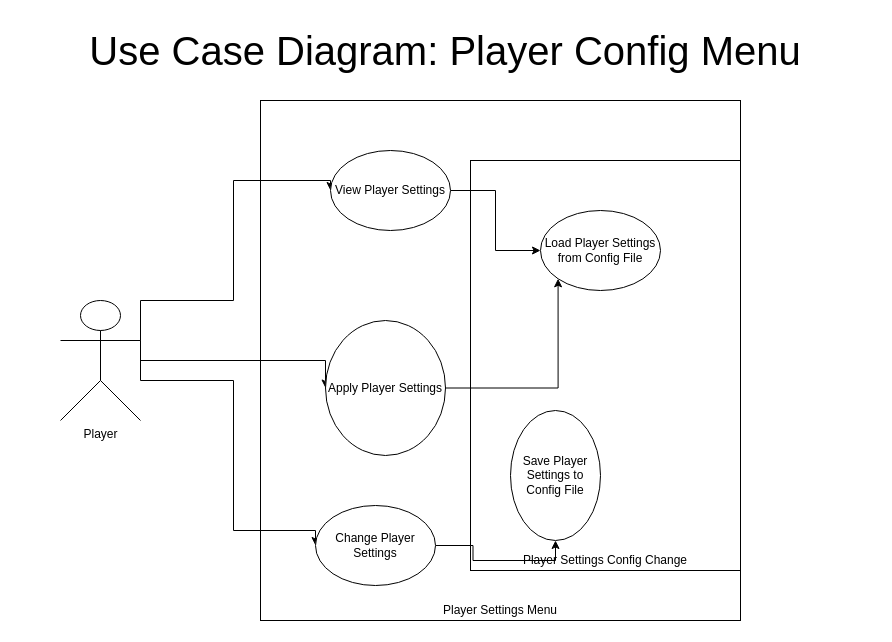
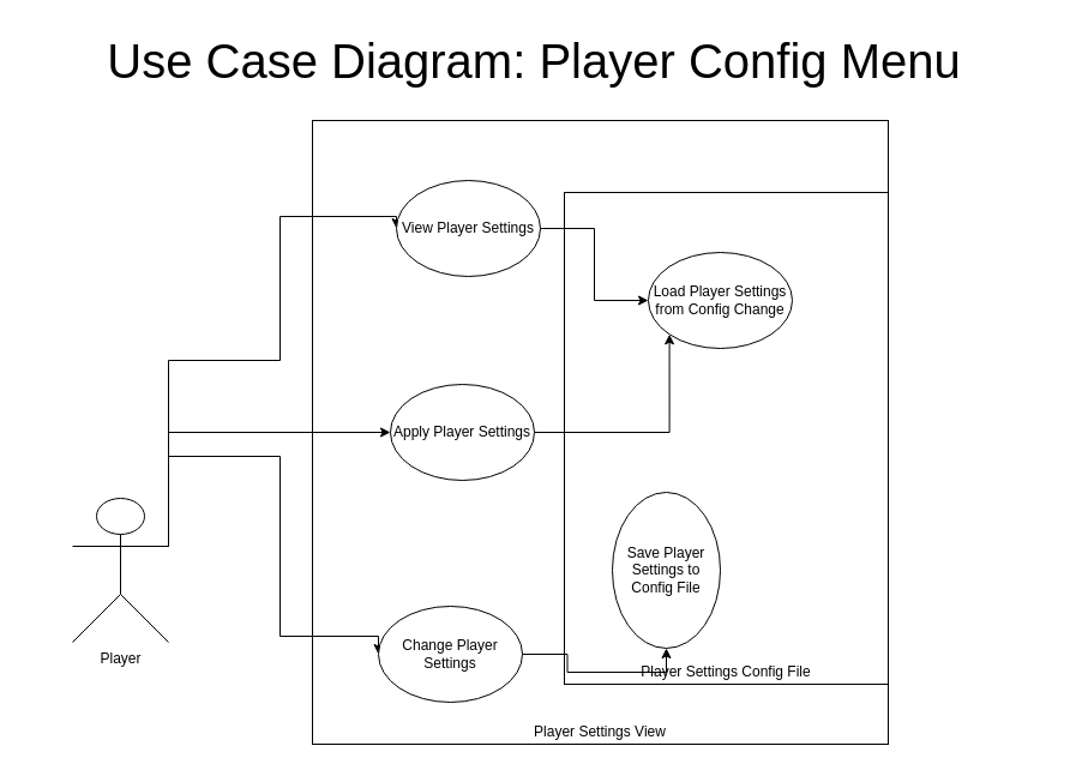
- <mxCell id="11" value="Load Player Settings from Config File" style="ellipse;whiteSpace=wrap;html=1;" vertex="1" parent="1"><mxGeometry x="540" y="210" width="120" height="80" as="geometry" /></mxCell>
+ <mxCell id="11" value="Load Player Settings from Config Change" style="ellipse;whiteSpace=wrap;html=1;" vertex="1" parent="1"><mxGeometry x="540" y="210" width="120" height="80" as="geometry" /></mxCell>
- <mxCell id="7" value="Player" style="shape=umlActor;verticalLabelPosition=bottom;verticalAlign=top;html=1;outlineConnect=0;" vertex="1" parent="1"><mxGeometry x="60" y="300" width="80" height="120" as="geometry" /></mxCell>
+ <mxCell id="7" value="Player" style="shape=umlActor;verticalLabelPosition=bottom;verticalAlign=top;html=1;outlineConnect=0;" vertex="1" parent="1"><mxGeometry x="60" y="415" width="80" height="120" as="geometry" /></mxCell>
- <mxCell id="15" value="Apply Player Settings" style="ellipse;whiteSpace=wrap;html=1;" vertex="1" parent="1"><mxGeometry x="325" y="320" width="120" height="135" as="geometry" /></mxCell>
+ <mxCell id="15" value="Apply Player Settings" style="ellipse;whiteSpace=wrap;html=1;" vertex="1" parent="1"><mxGeometry x="325" y="320" width="120" height="80" as="geometry" /></mxCell>
- <mxCell id="17" value="Player Settings Config Change" style="text;html=1;strokeColor=none;fillColor=none;align=center;verticalAlign=middle;whiteSpace=wrap;rounded=0;" vertex="1" parent="1"><mxGeometry x="470" y="550" width="270" height="20" as="geometry" /></mxCell>
+ <mxCell id="17" value="Player Settings Config File" style="text;html=1;strokeColor=none;fillColor=none;align=center;verticalAlign=middle;whiteSpace=wrap;rounded=0;" vertex="1" parent="1"><mxGeometry x="470" y="550" width="270" height="20" as="geometry" /></mxCell>
- <mxCell id="18" value="Player Settings Menu" style="text;html=1;strokeColor=none;fillColor=none;align=center;verticalAlign=middle;whiteSpace=wrap;rounded=0;" vertex="1" parent="1"><mxGeometry x="260" y="600" width="480" height="20" as="geometry" /></mxCell>
+ <mxCell id="18" value="Player Settings View" style="text;html=1;strokeColor=none;fillColor=none;align=center;verticalAlign=middle;whiteSpace=wrap;rounded=0;" vertex="1" parent="1"><mxGeometry x="260" y="600" width="480" height="20" as="geometry" /></mxCell>
